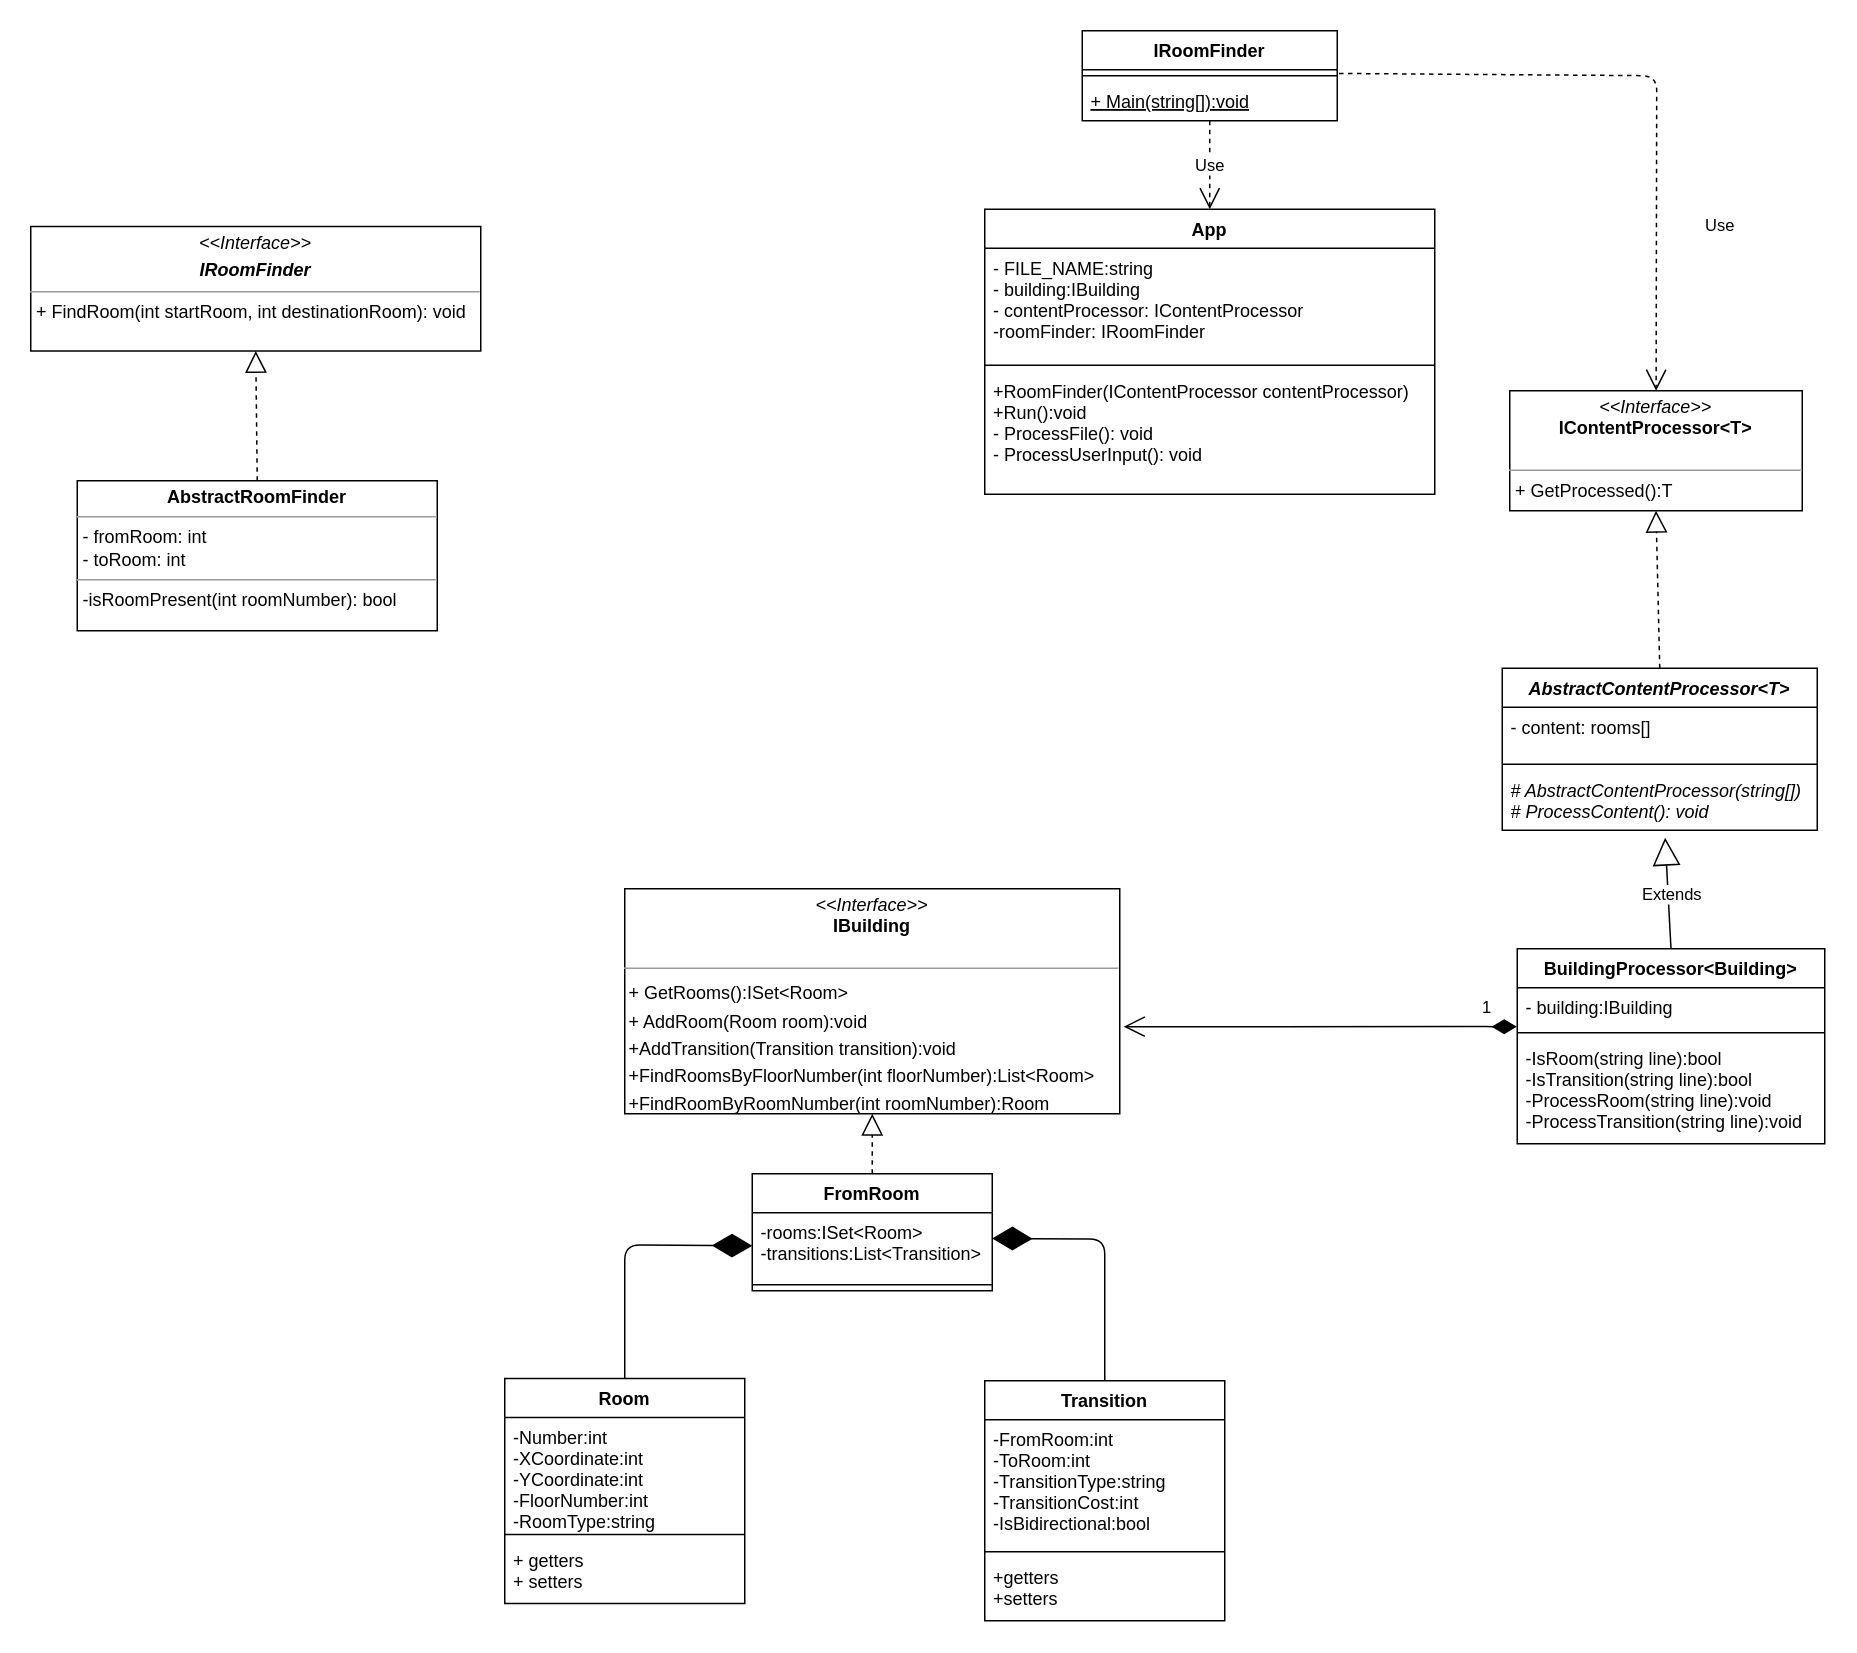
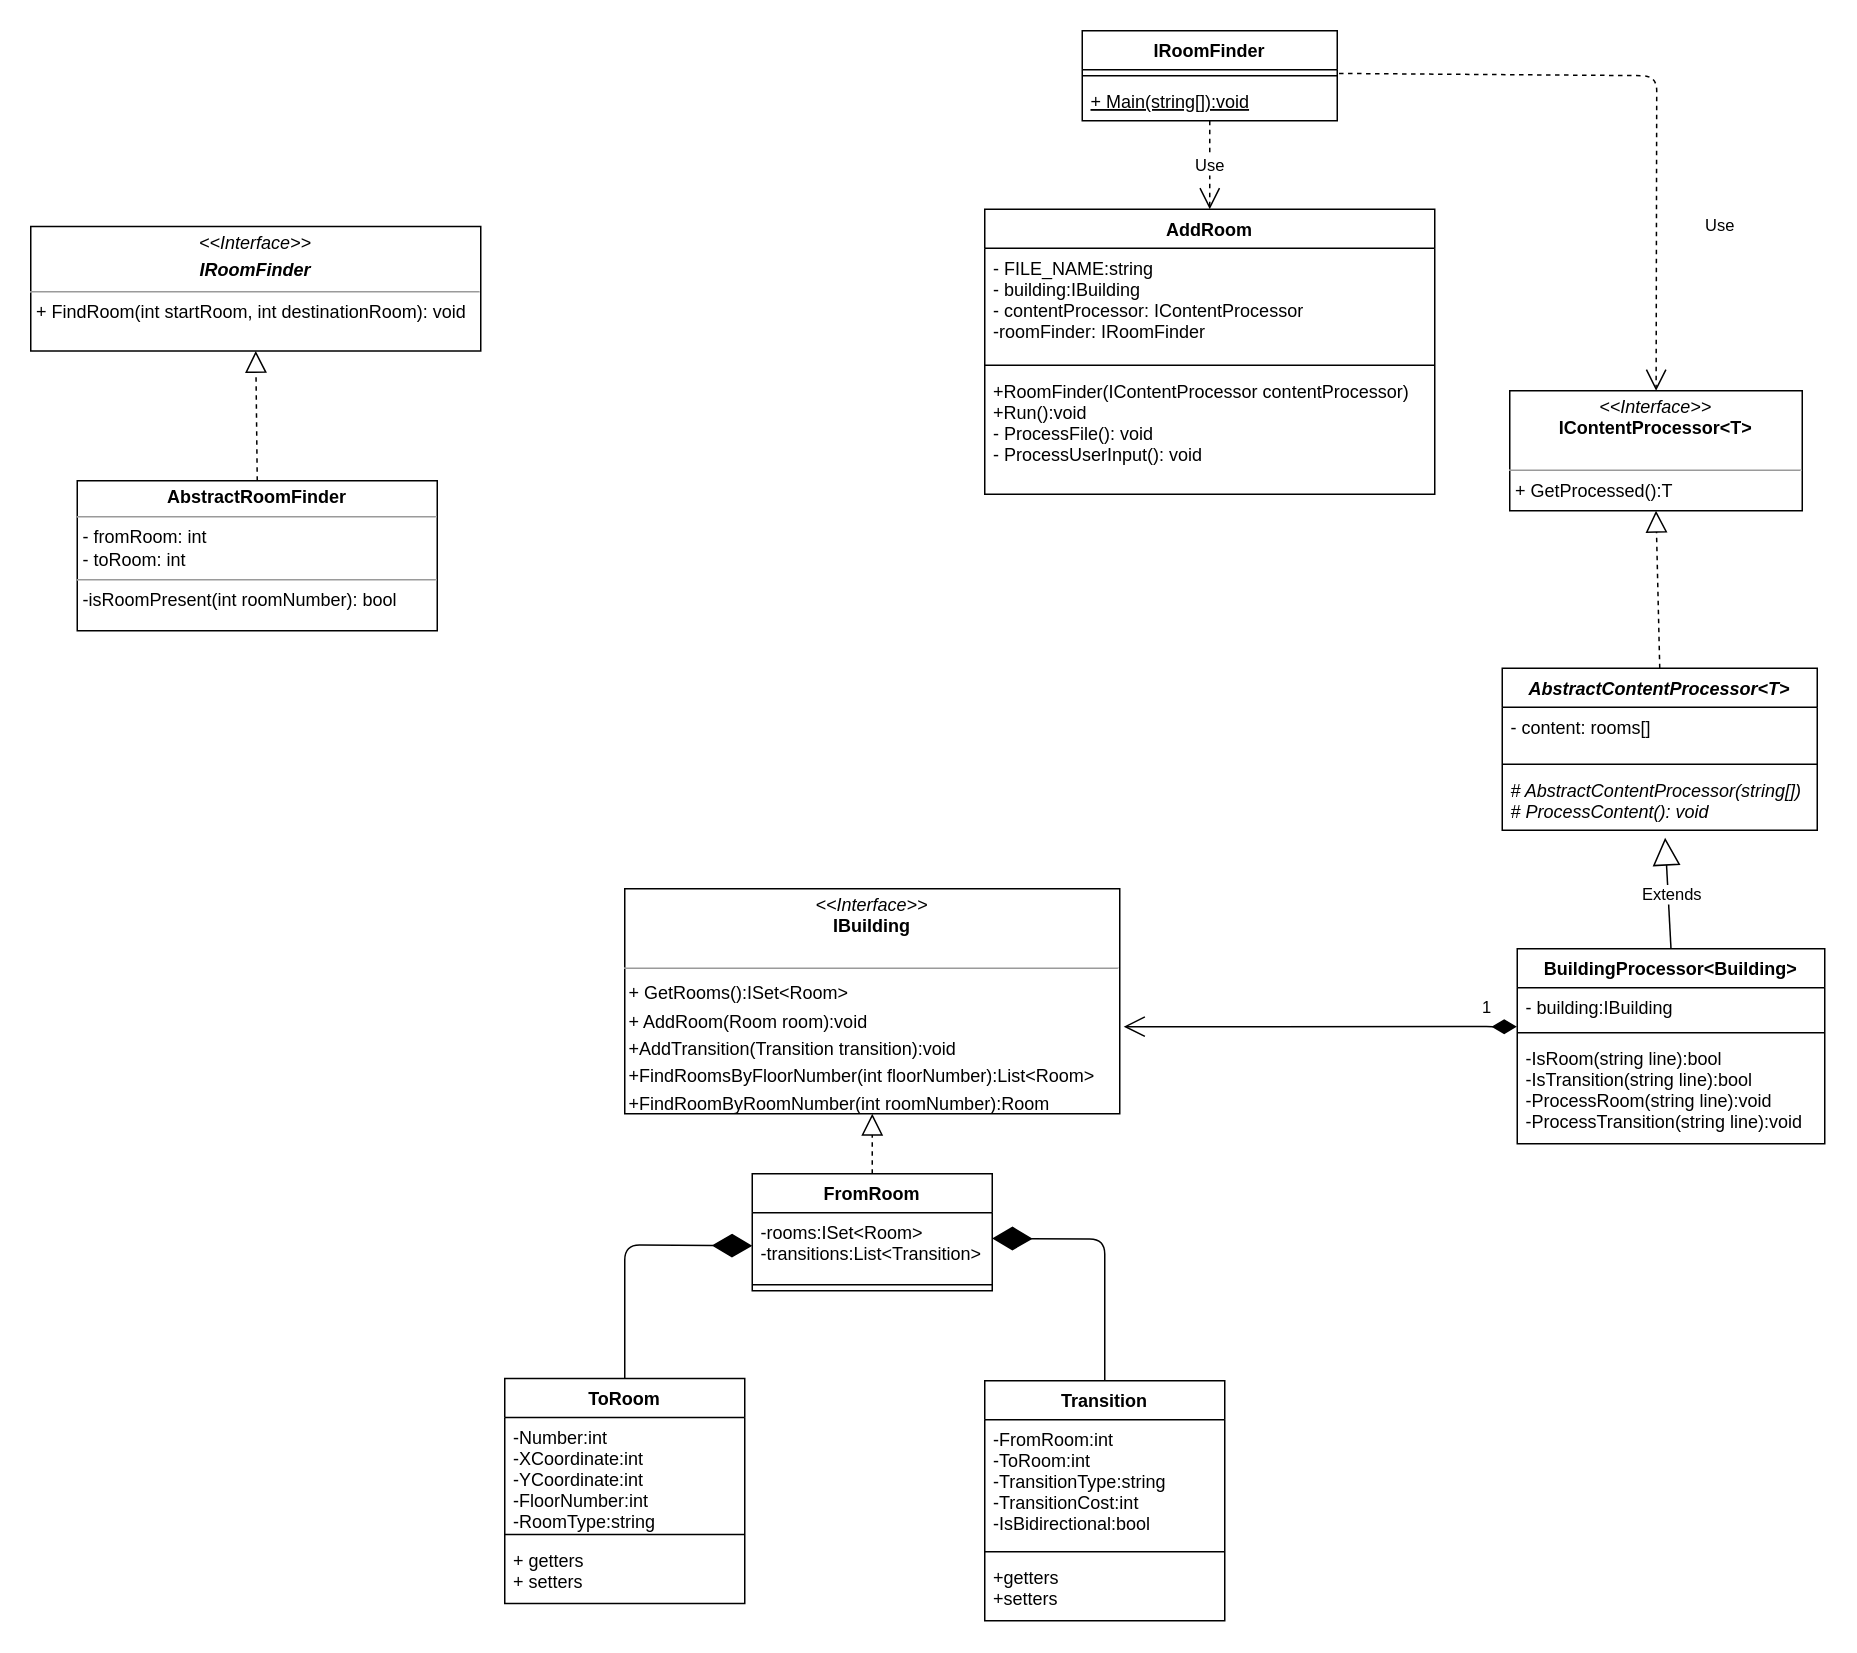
- <mxCell id="32" value="App" style="swimlane;fontStyle=1;align=center;verticalAlign=top;childLayout=stackLayout;horizontal=1;startSize=26;horizontalStack=0;resizeParent=1;resizeParentMax=0;resizeLast=0;collapsible=1;marginBottom=0;" vertex="1" parent="1"><mxGeometry x="656" y="139" width="300" height="190" as="geometry" /></mxCell>
+ <mxCell id="32" value="AddRoom" style="swimlane;fontStyle=1;align=center;verticalAlign=top;childLayout=stackLayout;horizontal=1;startSize=26;horizontalStack=0;resizeParent=1;resizeParentMax=0;resizeLast=0;collapsible=1;marginBottom=0;" vertex="1" parent="1"><mxGeometry x="656" y="139" width="300" height="190" as="geometry" /></mxCell>
- <mxCell id="6" value="Room" style="swimlane;fontStyle=1;align=center;verticalAlign=top;childLayout=stackLayout;horizontal=1;startSize=26;horizontalStack=0;resizeParent=1;resizeParentMax=0;resizeLast=0;collapsible=1;marginBottom=0;" vertex="1" parent="1"><mxGeometry x="336" y="918.5" width="160" height="150" as="geometry" /></mxCell>
+ <mxCell id="6" value="ToRoom" style="swimlane;fontStyle=1;align=center;verticalAlign=top;childLayout=stackLayout;horizontal=1;startSize=26;horizontalStack=0;resizeParent=1;resizeParentMax=0;resizeLast=0;collapsible=1;marginBottom=0;" vertex="1" parent="1"><mxGeometry x="336" y="918.5" width="160" height="150" as="geometry" /></mxCell>
